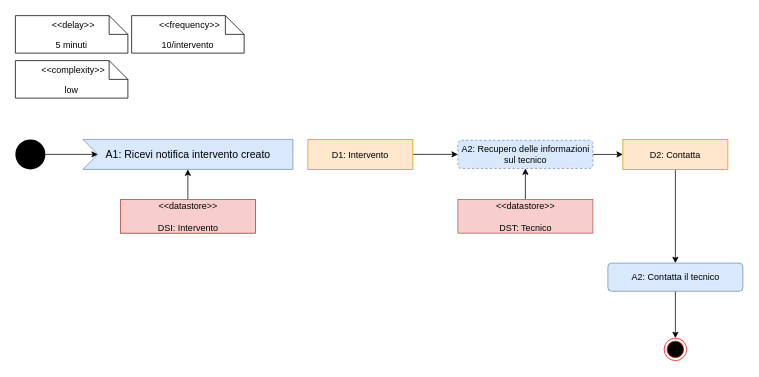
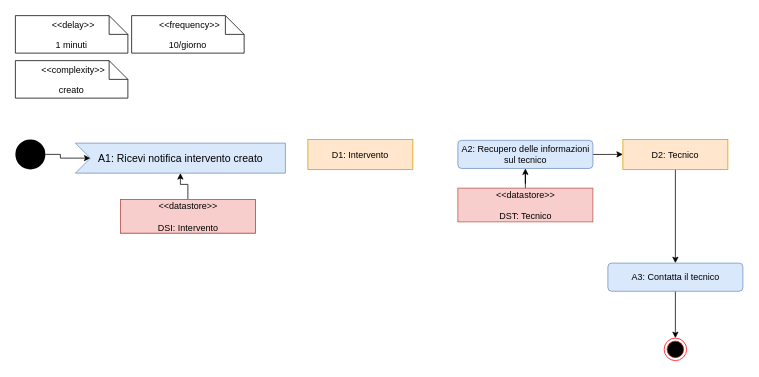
- <mxCell id="11" value="5 minuti" style="shape=note2;boundedLbl=1;whiteSpace=wrap;html=1;size=25;verticalAlign=top;align=center;" parent="1" vertex="1"><mxGeometry x="20" y="20" width="150" height="50" as="geometry" /></mxCell>
+ <mxCell id="11" value="1 minuti" style="shape=note2;boundedLbl=1;whiteSpace=wrap;html=1;size=25;verticalAlign=top;align=center;" parent="1" vertex="1"><mxGeometry x="20" y="20" width="150" height="50" as="geometry" /></mxCell>
- <mxCell id="24" value="10/intervento" style="shape=note2;boundedLbl=1;whiteSpace=wrap;html=1;size=25;verticalAlign=top;align=center;" vertex="1" parent="1"><mxGeometry x="175" y="20" width="150" height="50" as="geometry" /></mxCell>
+ <mxCell id="24" value="10/giorno" style="shape=note2;boundedLbl=1;whiteSpace=wrap;html=1;size=25;verticalAlign=top;align=center;" vertex="1" parent="1"><mxGeometry x="175" y="20" width="150" height="50" as="geometry" /></mxCell>
- <mxCell id="5" value="low" style="shape=note2;boundedLbl=1;whiteSpace=wrap;html=1;size=25;verticalAlign=top;align=center;" parent="1" vertex="1"><mxGeometry x="20" y="80" width="150" height="50" as="geometry" /></mxCell>
+ <mxCell id="5" value="creato" style="shape=note2;boundedLbl=1;whiteSpace=wrap;html=1;size=25;verticalAlign=top;align=center;" parent="1" vertex="1"><mxGeometry x="20" y="80" width="150" height="50" as="geometry" /></mxCell>
- <mxCell id="4" value="A1: Ricevi notifica intervento creato" style="html=1;shape=mxgraph.infographic.ribbonSimple;notch1=20;notch2=0;align=center;verticalAlign=middle;fontSize=14;fontStyle=0;flipH=0;fillColor=#dae8fc;strokeColor=#6c8ebf;" parent="1" vertex="1"><mxGeometry x="110" y="185" width="280" height="40" as="geometry" /></mxCell>
+ <mxCell id="4" value="A1: Ricevi notifica intervento creato" style="html=1;shape=mxgraph.infographic.ribbonSimple;notch1=20;notch2=0;align=center;verticalAlign=middle;fontSize=14;fontStyle=0;flipH=0;fillColor=#dae8fc;strokeColor=#6c8ebf;" parent="1" vertex="1"><mxGeometry x="100" y="190" width="280" height="40" as="geometry" /></mxCell>
- <mxCell id="7" style="edgeStyle=orthogonalEdgeStyle;rounded=0;orthogonalLoop=1;jettySize=auto;html=1;entryX=0;entryY=0.5;entryDx=0;entryDy=0;" parent="1" source="8" target="15" edge="1"><mxGeometry relative="1" as="geometry"><mxPoint x="600" y="205" as="targetPoint" /></mxGeometry></mxCell>
- <mxCell id="15" value="A2: Recupero delle informazioni &lt;br&gt;sul tecnico" style="html=1;align=center;verticalAlign=middle;rounded=1;absoluteArcSize=1;arcSize=10;dashed=1;fillColor=#dae8fc;strokeColor=#6c8ebf;" parent="1" vertex="1"><mxGeometry x="610" y="186.25" width="180" height="37.5" as="geometry" /></mxCell>
+ <mxCell id="15" value="A2: Recupero delle informazioni &lt;br&gt;sul tecnico" style="html=1;align=center;verticalAlign=middle;rounded=1;absoluteArcSize=1;arcSize=10;dashed=0;fillColor=#dae8fc;strokeColor=#6c8ebf;" parent="1" vertex="1"><mxGeometry x="610" y="186.25" width="180" height="37.5" as="geometry" /></mxCell>
- <mxCell id="20" value="D2: Contatta" style="text;align=center;verticalAlign=middle;dashed=0;fillColor=#ffe6cc;strokeColor=#d79b00;" parent="1" vertex="1"><mxGeometry x="830" y="185" width="140" height="40" as="geometry" /></mxCell>
+ <mxCell id="20" value="D2: Tecnico" style="text;align=center;verticalAlign=middle;dashed=0;fillColor=#ffe6cc;strokeColor=#d79b00;" parent="1" vertex="1"><mxGeometry x="830" y="185" width="140" height="40" as="geometry" /></mxCell>
- <mxCell id="18" value="&amp;lt;&amp;lt;datastore&amp;gt;&amp;gt;&lt;br&gt;&lt;br&gt;DST: Tecnico" style="text;html=1;align=center;verticalAlign=middle;dashed=0;fillColor=#f8cecc;strokeColor=#b85450;" parent="1" vertex="1"><mxGeometry x="610" y="265" width="180" height="45" as="geometry" /></mxCell>
+ <mxCell id="18" value="&amp;lt;&amp;lt;datastore&amp;gt;&amp;gt;&lt;br&gt;&lt;br&gt;DST: Tecnico" style="text;html=1;align=center;verticalAlign=middle;dashed=0;fillColor=#f8cecc;strokeColor=#b85450;" parent="1" vertex="1"><mxGeometry x="610" y="250" width="180" height="45" as="geometry" /></mxCell>
- <mxCell id="22" value="A2: Contatta il tecnico" style="html=1;align=center;verticalAlign=middle;rounded=1;absoluteArcSize=1;arcSize=10;dashed=0;fillColor=#dae8fc;strokeColor=#6c8ebf;" parent="1" vertex="1"><mxGeometry x="810" y="350" width="180" height="37.5" as="geometry" /></mxCell>
+ <mxCell id="22" value="A3: Contatta il tecnico" style="html=1;align=center;verticalAlign=middle;rounded=1;absoluteArcSize=1;arcSize=10;dashed=0;fillColor=#dae8fc;strokeColor=#6c8ebf;" parent="1" vertex="1"><mxGeometry x="810" y="350" width="180" height="37.5" as="geometry" /></mxCell>
